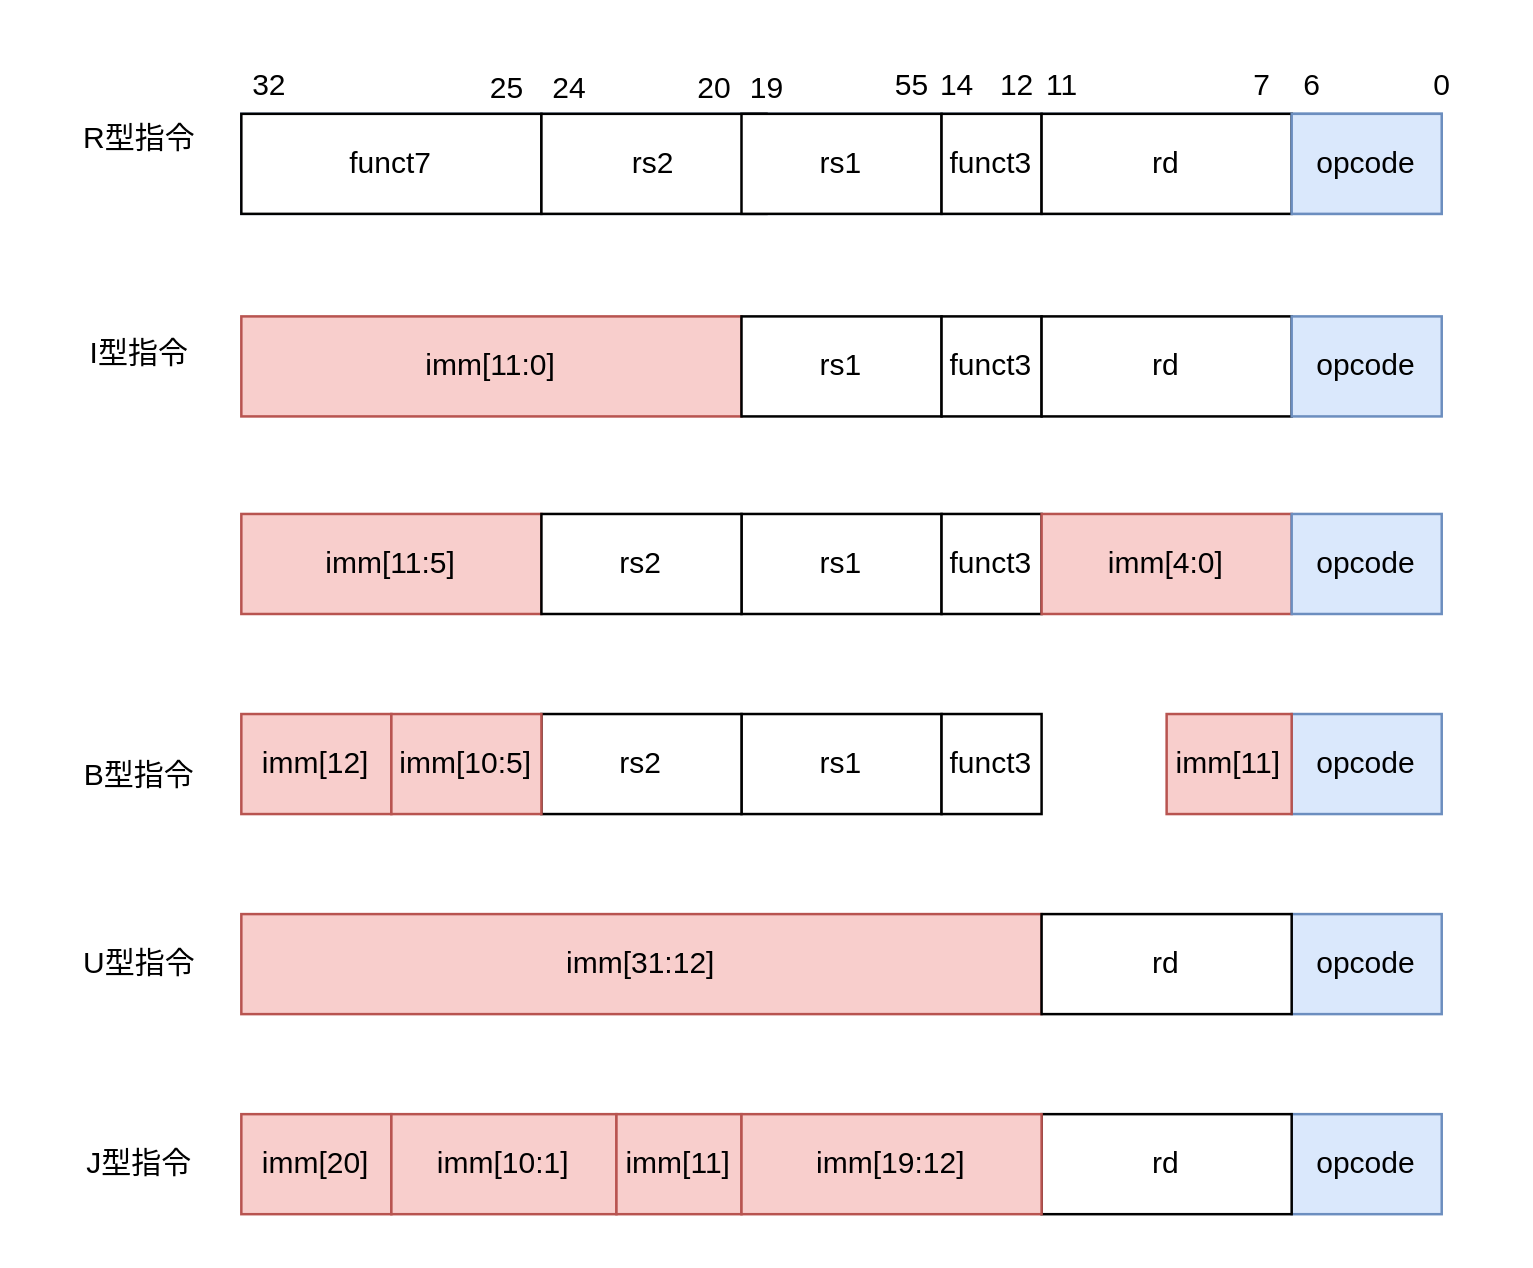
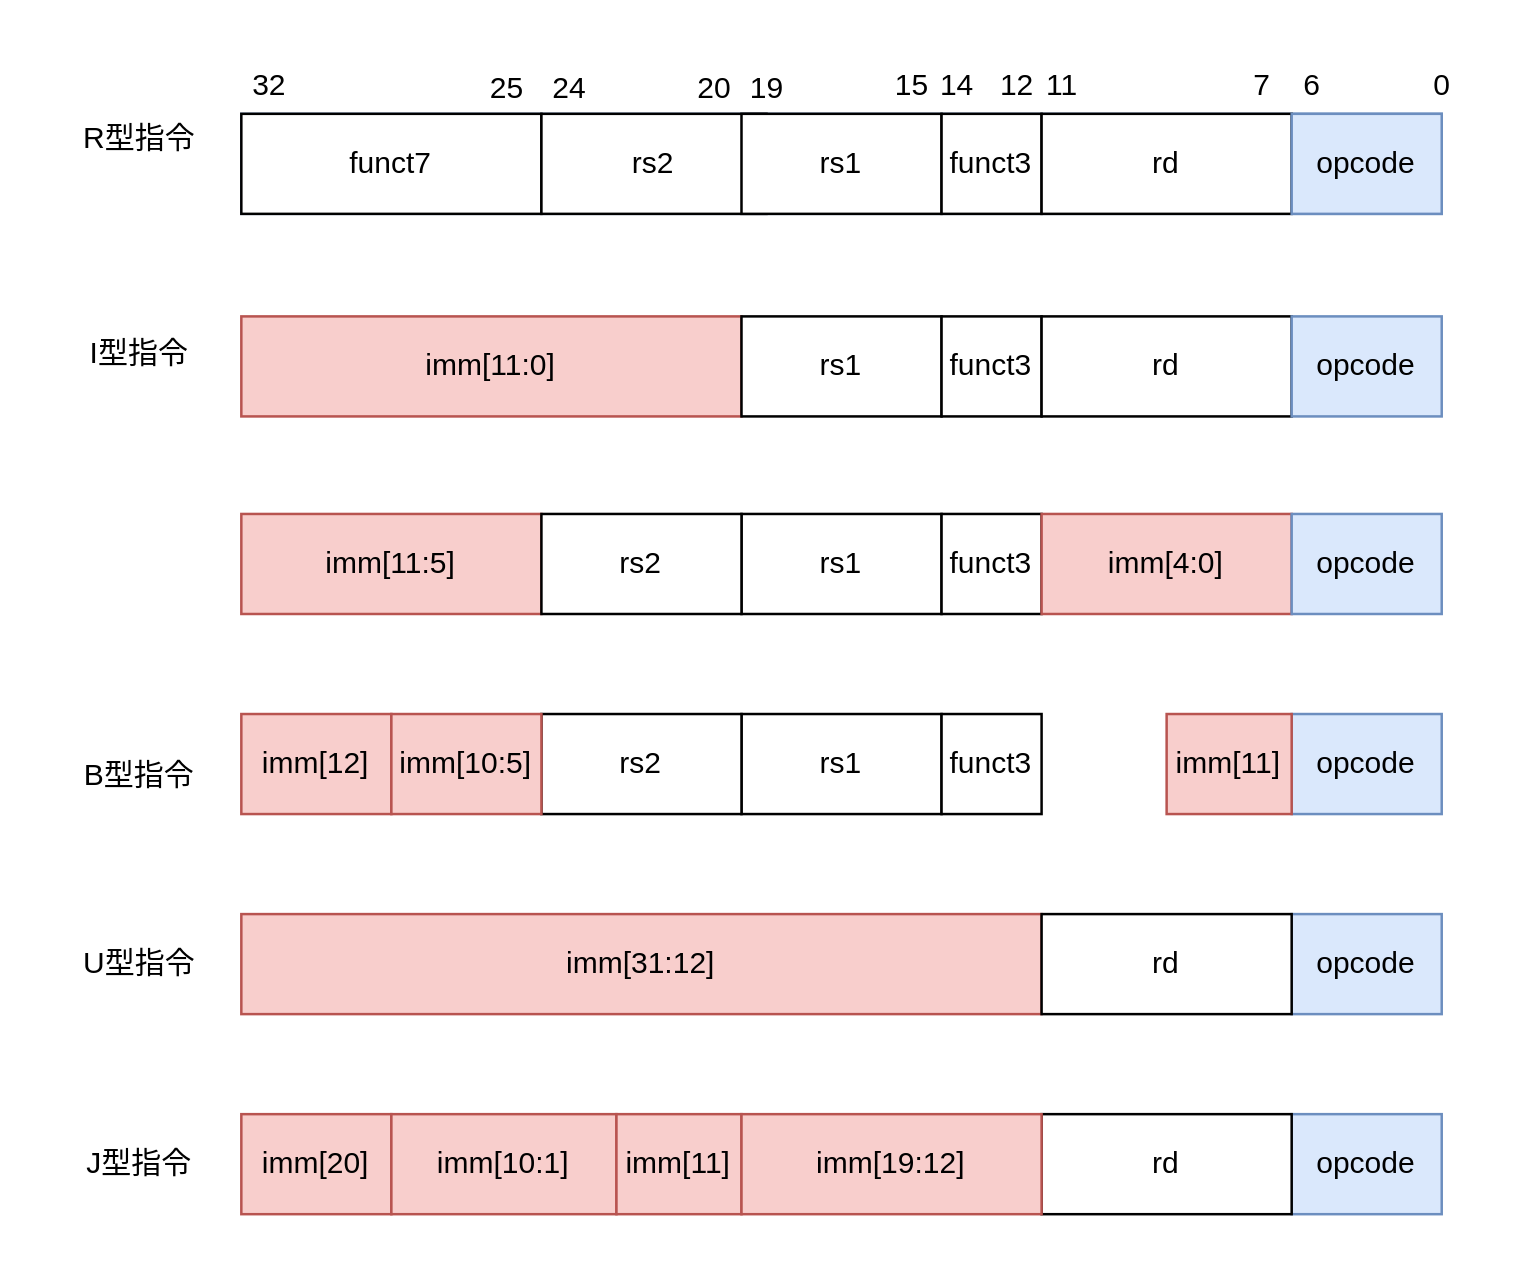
- <mxCell id="8" value="55" style="text;html=1;align=center;verticalAlign=top;resizable=0;points=[];autosize=1;strokeColor=none;fillColor=none;" vertex="1" parent="1"><mxGeometry x="344" y="20" width="40" height="30" as="geometry" /></mxCell>
+ <mxCell id="8" value="15" style="text;html=1;align=center;verticalAlign=top;resizable=0;points=[];autosize=1;strokeColor=none;fillColor=none;" vertex="1" parent="1"><mxGeometry x="344" y="20" width="40" height="30" as="geometry" /></mxCell>
